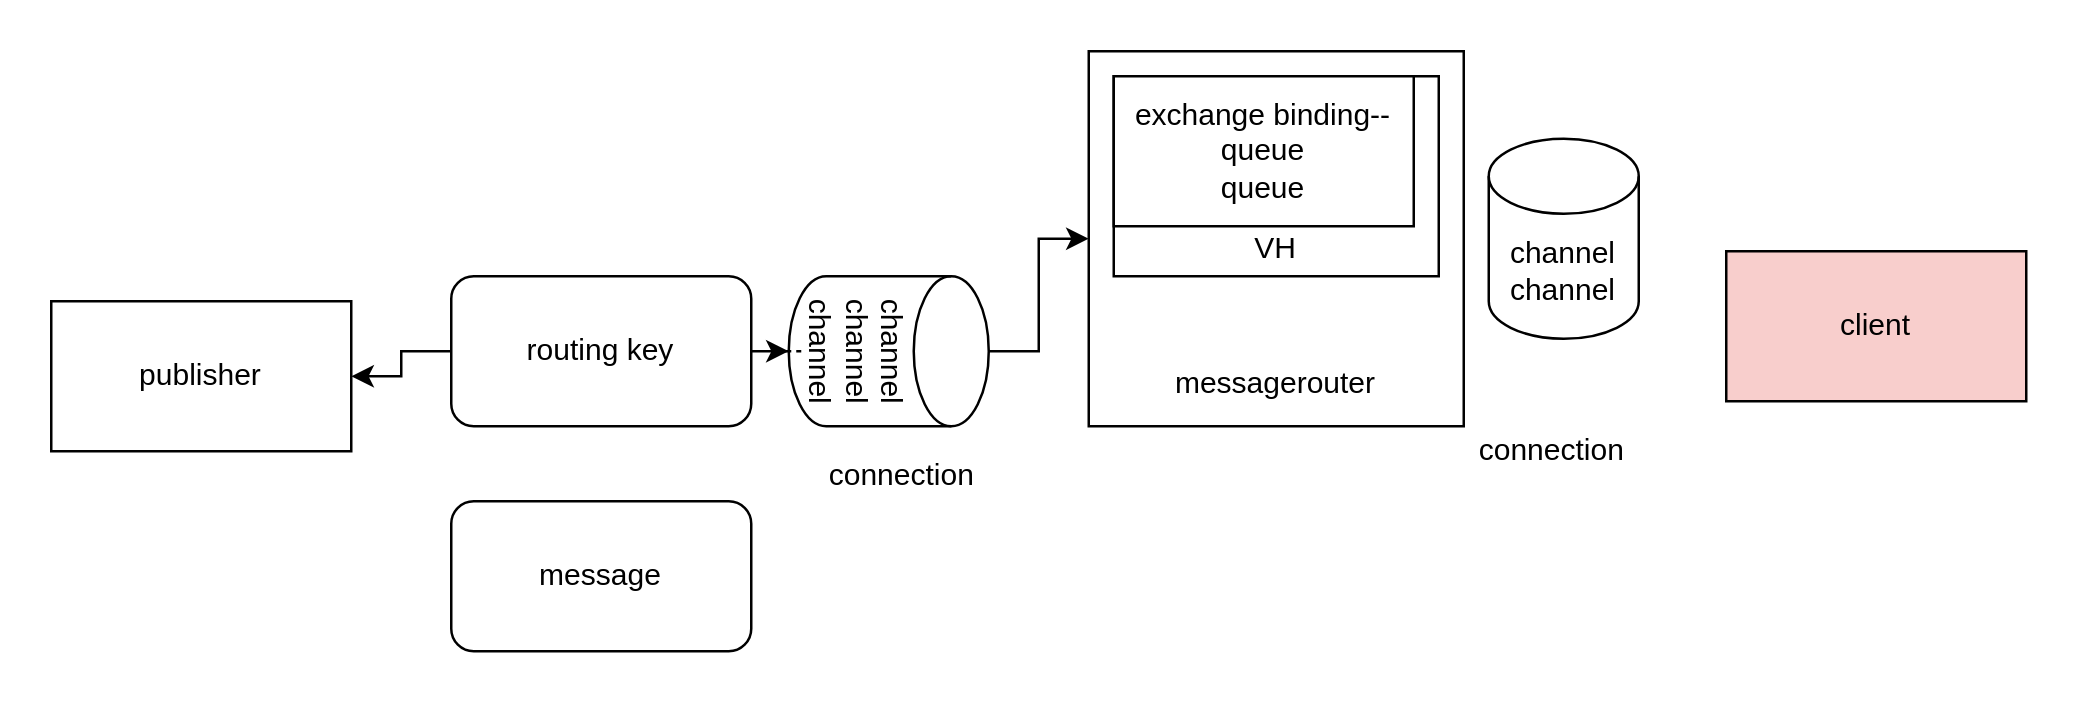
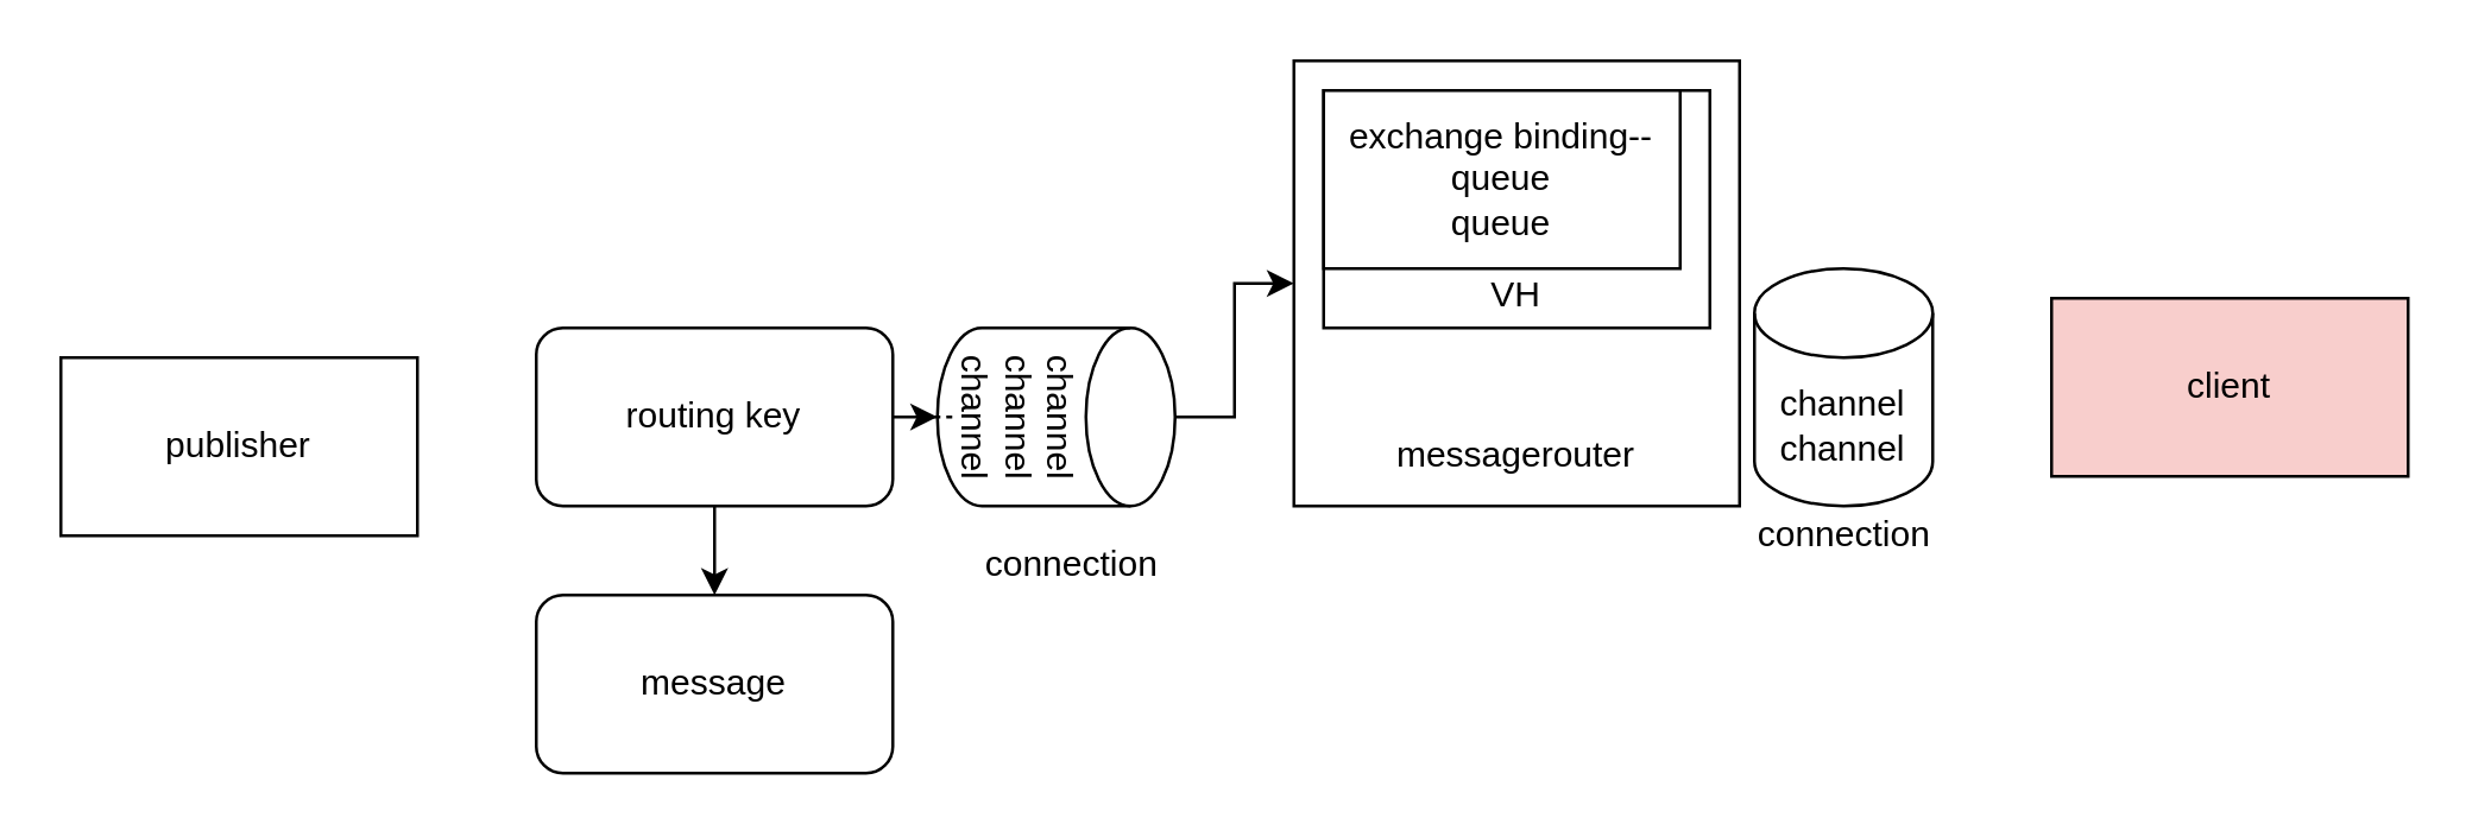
- <mxCell id="12" value="channel&lt;br&gt;channel" style="shape=cylinder3;whiteSpace=wrap;html=1;boundedLbl=1;backgroundOutline=1;size=15;" vertex="1" parent="1"><mxGeometry x="595" y="55" width="60" height="80" as="geometry" /></mxCell>
+ <mxCell id="12" value="channel&lt;br&gt;channel" style="shape=cylinder3;whiteSpace=wrap;html=1;boundedLbl=1;backgroundOutline=1;size=15;" vertex="1" parent="1"><mxGeometry x="590" y="90" width="60" height="80" as="geometry" /></mxCell>
- <mxCell id="5" value="" style="edgeStyle=orthogonalEdgeStyle;rounded=0;orthogonalLoop=1;jettySize=auto;html=1;" edge="1" parent="1" source="7" target="2"><mxGeometry relative="1" as="geometry" /></mxCell>
+ <mxCell id="5" value="" style="edgeStyle=orthogonalEdgeStyle;rounded=0;orthogonalLoop=1;jettySize=auto;html=1;" edge="1" parent="1" source="7" target="8"><mxGeometry relative="1" as="geometry" /></mxCell>
